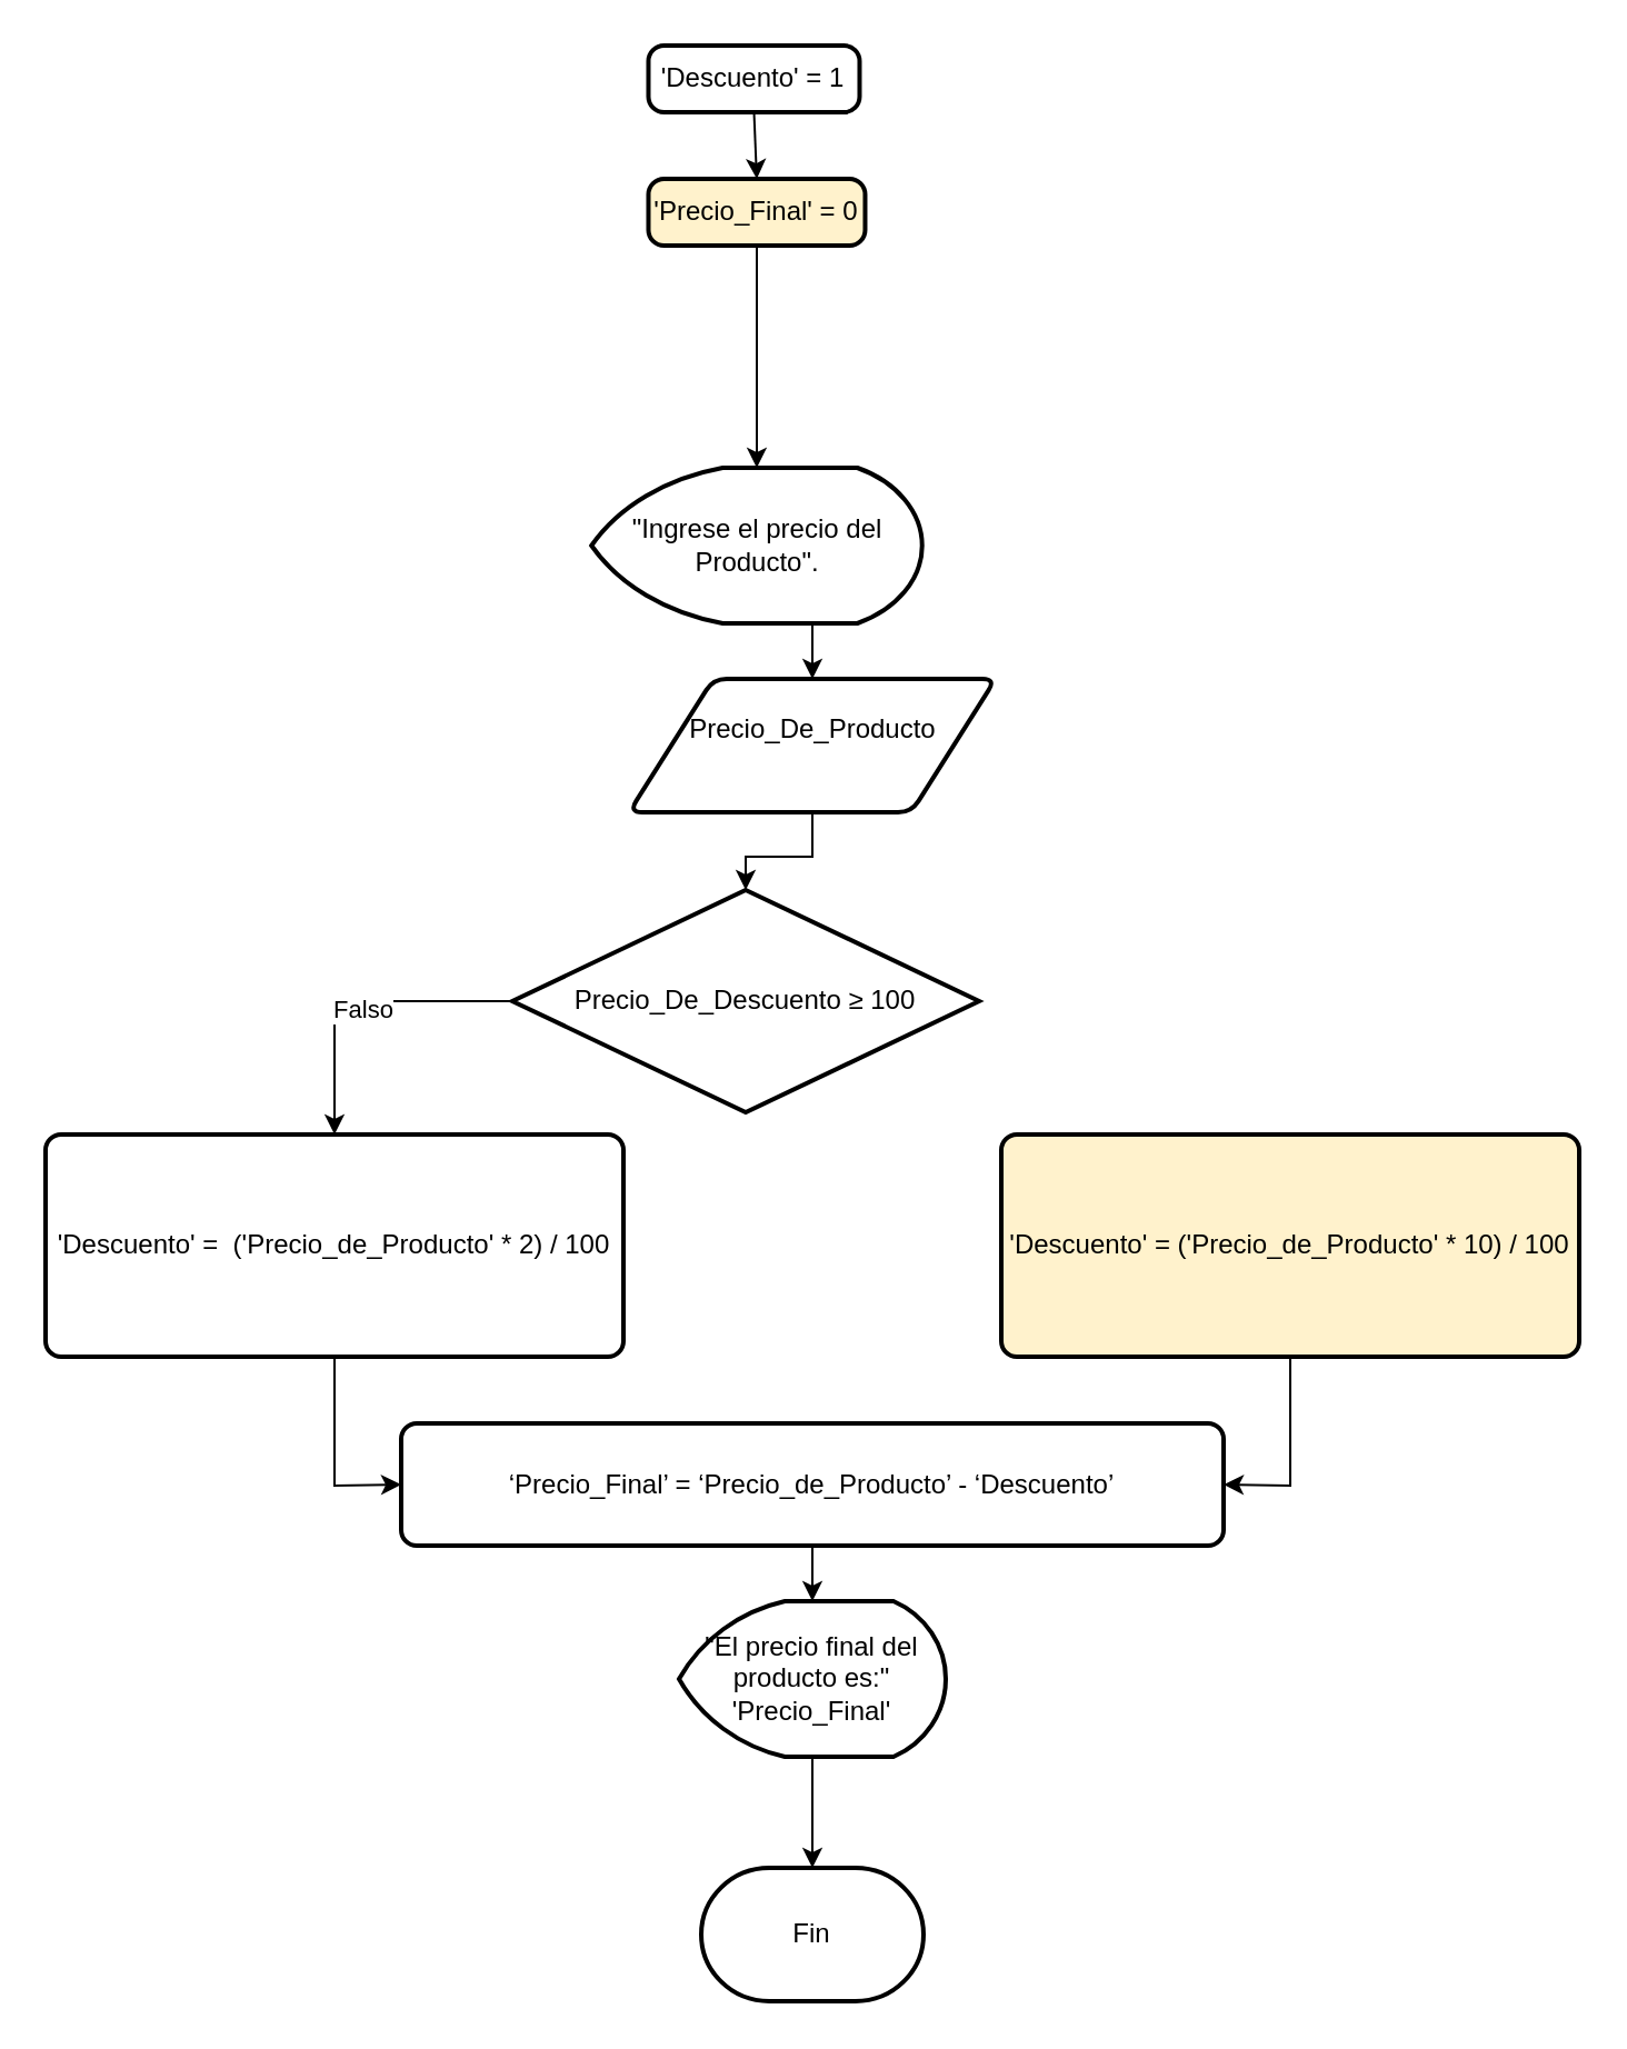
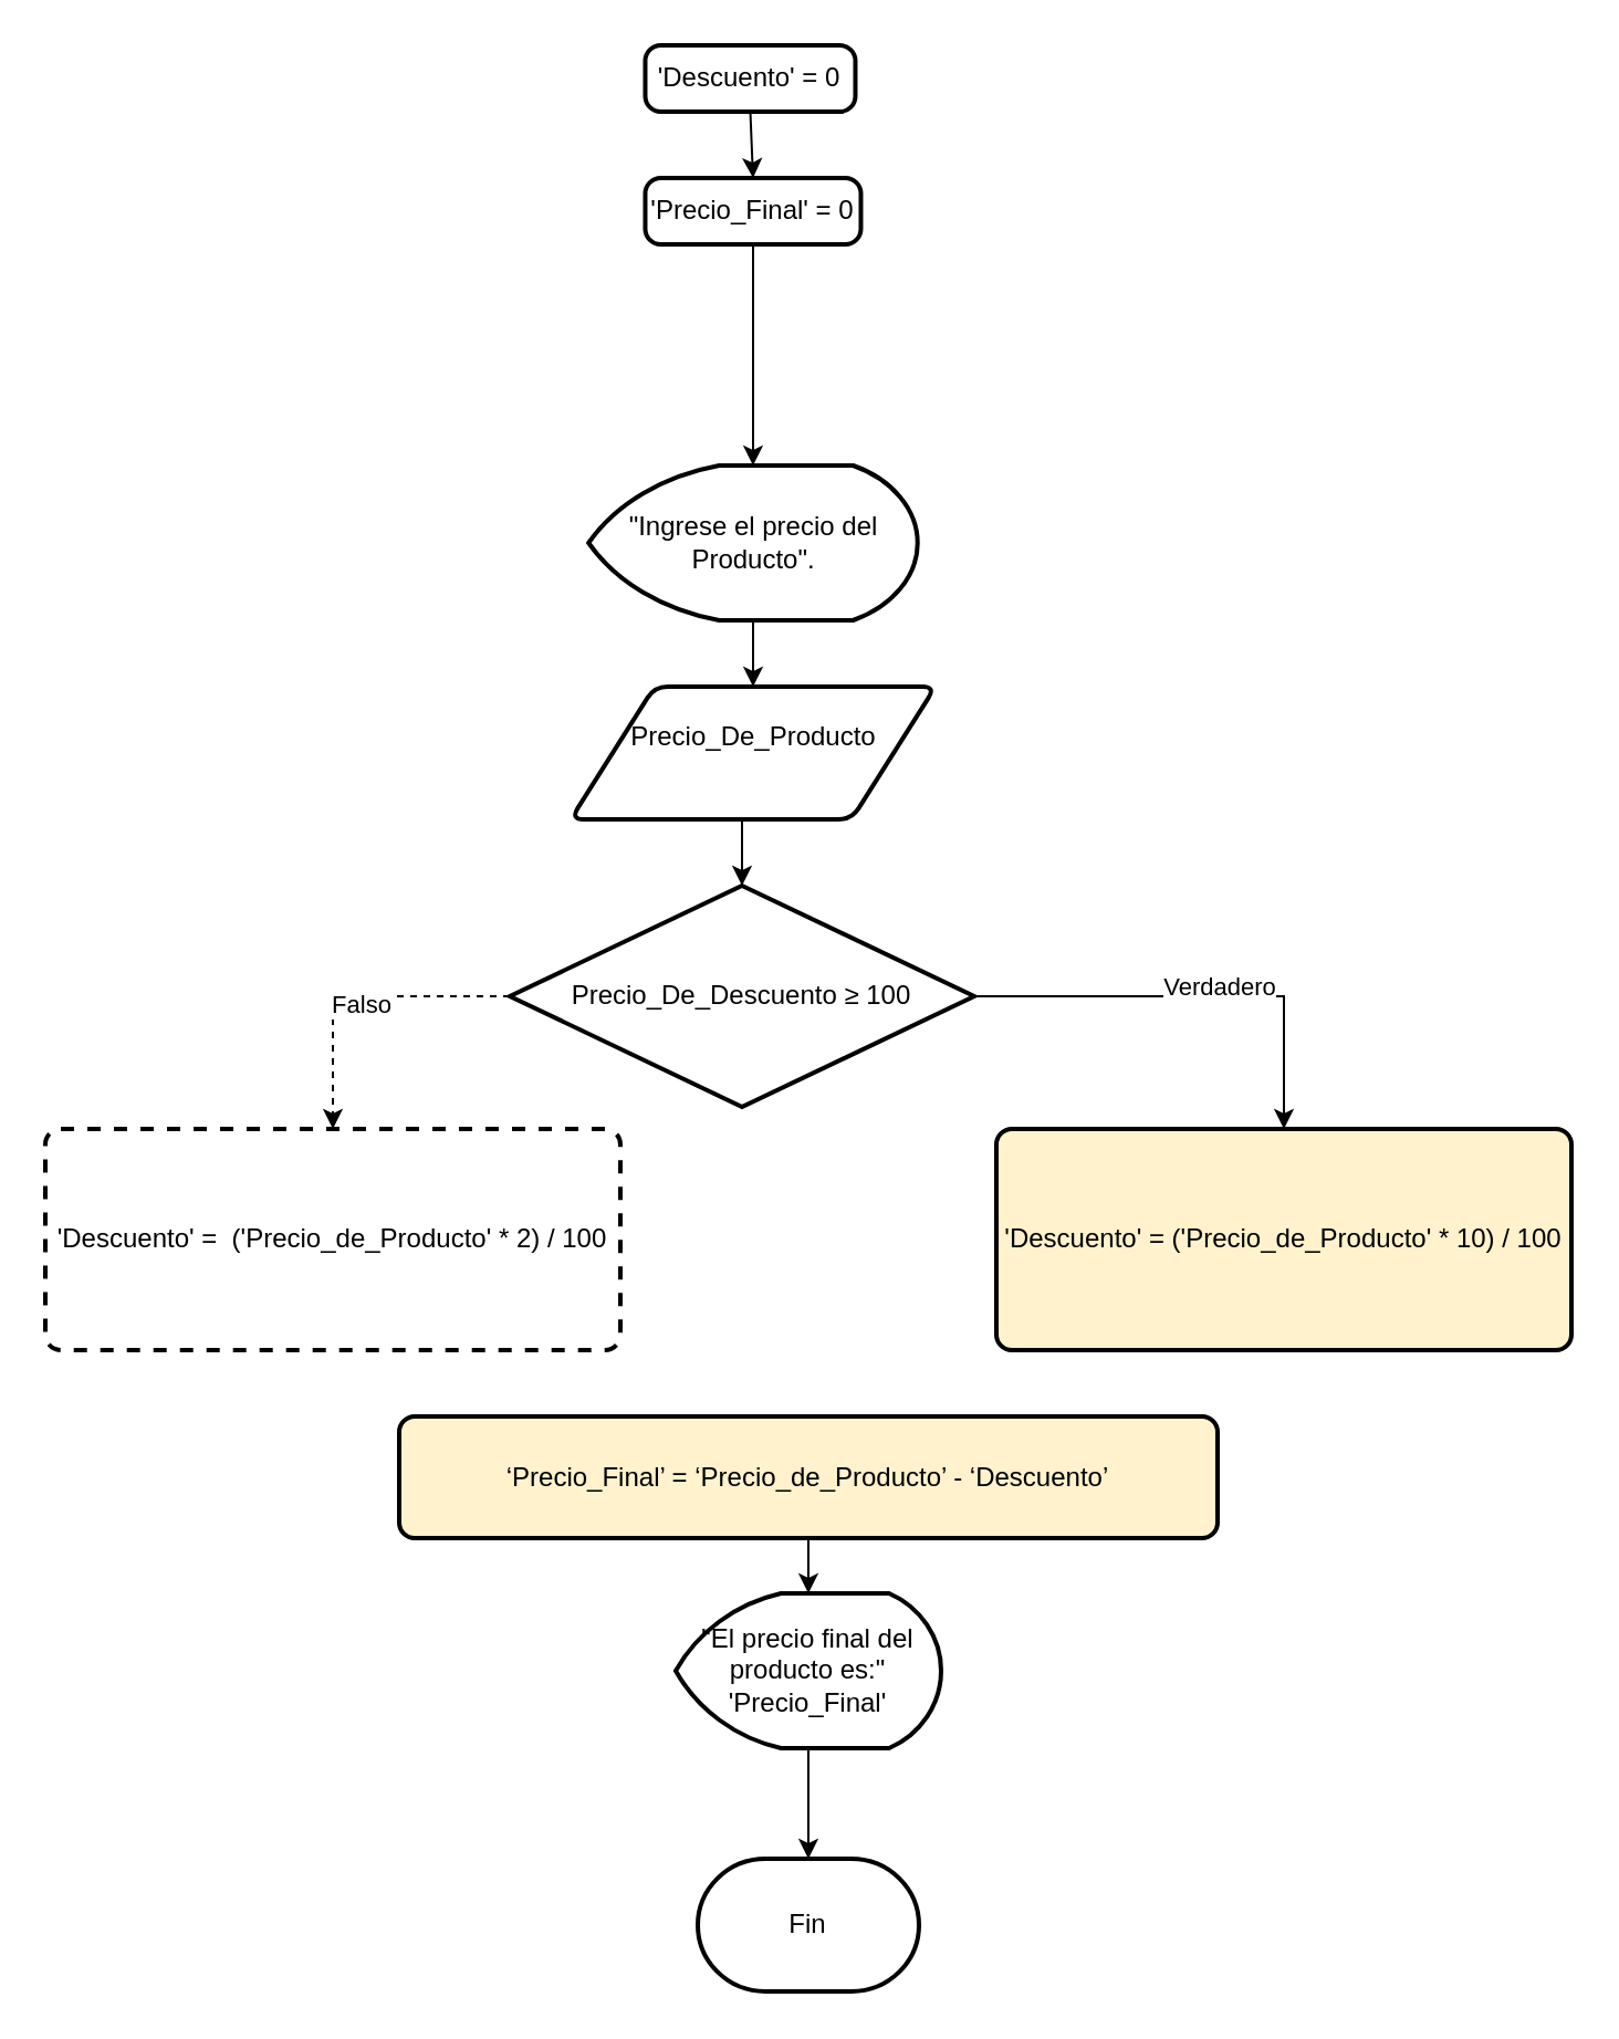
- <mxCell id="21" value="'Descuento' = 1" style="rounded=1;whiteSpace=wrap;html=1;absoluteArcSize=1;arcSize=14;strokeWidth=2;" parent="1" vertex="1"><mxGeometry x="291.24" y="20" width="95" height="30" as="geometry" /></mxCell>
+ <mxCell id="21" value="'Descuento' = 0" style="rounded=1;whiteSpace=wrap;html=1;absoluteArcSize=1;arcSize=14;strokeWidth=2;" parent="1" vertex="1"><mxGeometry x="291.24" y="20" width="95" height="30" as="geometry" /></mxCell>
- <mxCell id="22" value="'Precio_Final' = 0" style="rounded=1;whiteSpace=wrap;html=1;absoluteArcSize=1;arcSize=14;strokeWidth=2;fillColor=#fff2cc;" parent="1" vertex="1"><mxGeometry x="291.24" y="80" width="97.5" height="30" as="geometry" /></mxCell>
+ <mxCell id="22" value="'Precio_Final' = 0" style="rounded=1;whiteSpace=wrap;html=1;absoluteArcSize=1;arcSize=14;strokeWidth=2;" parent="1" vertex="1"><mxGeometry x="291.24" y="80" width="97.5" height="30" as="geometry" /></mxCell>
- <mxCell id="4" value="Precio_De_Producto&lt;div&gt;&lt;br&gt;&lt;/div&gt;" style="shape=parallelogram;html=1;strokeWidth=2;perimeter=parallelogramPerimeter;whiteSpace=wrap;rounded=1;arcSize=12;size=0.23;" parent="1" vertex="1"><mxGeometry x="282.5" y="305" width="165" height="60" as="geometry" /></mxCell>
+ <mxCell id="4" value="Precio_De_Producto&lt;div&gt;&lt;br&gt;&lt;/div&gt;" style="shape=parallelogram;html=1;strokeWidth=2;perimeter=parallelogramPerimeter;whiteSpace=wrap;rounded=1;arcSize=12;size=0.23;" parent="1" vertex="1"><mxGeometry x="257.5" y="310" width="165" height="60" as="geometry" /></mxCell>
- <mxCell id="5" style="edgeStyle=orthogonalEdgeStyle;rounded=0;orthogonalLoop=1;jettySize=auto;html=1;exitX=0;exitY=0.5;exitDx=0;exitDy=0;exitPerimeter=0;entryX=0.5;entryY=0;entryDx=0;entryDy=0;" parent="1" source="9" target="12" edge="1"><mxGeometry relative="1" as="geometry"><mxPoint x="160" y="520" as="targetPoint" /></mxGeometry></mxCell>
+ <mxCell id="5" style="edgeStyle=orthogonalEdgeStyle;rounded=0;orthogonalLoop=1;jettySize=auto;html=1;exitX=0;exitY=0.5;exitDx=0;exitDy=0;exitPerimeter=0;entryX=0.5;entryY=0;entryDx=0;entryDy=0;dashed=1;" parent="1" source="9" target="12" edge="1"><mxGeometry relative="1" as="geometry"><mxPoint x="160" y="520" as="targetPoint" /></mxGeometry></mxCell>
+ <mxCell id="7" style="edgeStyle=orthogonalEdgeStyle;rounded=0;orthogonalLoop=1;jettySize=auto;html=1;exitX=1;exitY=0.5;exitDx=0;exitDy=0;exitPerimeter=0;" parent="1" source="9" target="14" edge="1"><mxGeometry relative="1" as="geometry" /></mxCell>
+ <mxCell id="8" value="Verdadero&lt;div&gt;&lt;br&gt;&lt;/div&gt;" style="edgeLabel;html=1;align=center;verticalAlign=middle;resizable=0;points=[];" parent="7" vertex="1" connectable="0"><mxGeometry x="0.1" y="-2" relative="1" as="geometry"><mxPoint as="offset" /></mxGeometry></mxCell>
- <mxCell id="12" value="'Descuento' =&amp;nbsp; ('Precio_de_Producto' * 2) / 100" style="rounded=1;whiteSpace=wrap;html=1;absoluteArcSize=1;arcSize=14;strokeWidth=2;" parent="1" vertex="1"><mxGeometry x="20" y="510" width="260" height="100" as="geometry" /></mxCell>
+ <mxCell id="12" value="'Descuento' =&amp;nbsp; ('Precio_de_Producto' * 2) / 100" style="rounded=1;whiteSpace=wrap;html=1;absoluteArcSize=1;arcSize=14;strokeWidth=2;dashed=1;" parent="1" vertex="1"><mxGeometry x="20" y="510" width="260" height="100" as="geometry" /></mxCell>
- <mxCell id="11" style="edgeStyle=none;rounded=0;orthogonalLoop=1;jettySize=auto;html=1;exitX=0.5;exitY=1;exitDx=0;exitDy=0;entryX=0;entryY=0.5;entryDx=0;entryDy=0;" parent="1" source="12" target="15" edge="1"><mxGeometry relative="1" as="geometry"><Array as="points"><mxPoint x="150" y="668" /></Array></mxGeometry></mxCell>
- <mxCell id="13" style="rounded=0;orthogonalLoop=1;jettySize=auto;html=1;exitX=0.5;exitY=1;exitDx=0;exitDy=0;entryX=1;entryY=0.5;entryDx=0;entryDy=0;" parent="1" source="14" target="15" edge="1"><mxGeometry relative="1" as="geometry"><Array as="points"><mxPoint x="580" y="668" /></Array></mxGeometry></mxCell>
- <mxCell id="15" value="‘Precio_Final’ = ‘Precio_de_Producto’ - ‘Descuento’" style="rounded=1;whiteSpace=wrap;html=1;absoluteArcSize=1;arcSize=14;strokeWidth=2;" parent="1" vertex="1"><mxGeometry x="180" y="640" width="370" height="55" as="geometry" /></mxCell>
+ <mxCell id="15" value="‘Precio_Final’ = ‘Precio_de_Producto’ - ‘Descuento’" style="rounded=1;whiteSpace=wrap;html=1;absoluteArcSize=1;arcSize=14;strokeWidth=2;fillColor=#fff2cc;" parent="1" vertex="1"><mxGeometry x="180" y="640" width="370" height="55" as="geometry" /></mxCell>
